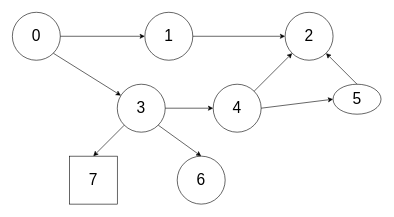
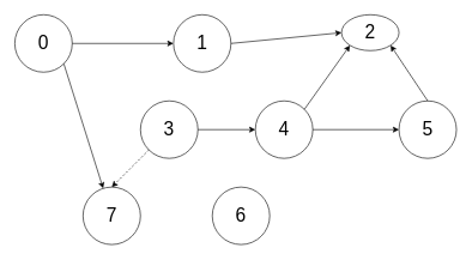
- <mxCell id="4" value="2" style="ellipse;whiteSpace=wrap;html=1;aspect=fixed;fontSize=26;" vertex="1" parent="1"><mxGeometry x="475" y="20" width="80" height="80" as="geometry" /></mxCell>
+ <mxCell id="4" value="2" style="ellipse;whiteSpace=wrap;html=1;aspect=fixed;fontSize=26;" vertex="1" parent="1"><mxGeometry x="475" y="20" width="80" height="50" as="geometry" /></mxCell>
- <mxCell id="10" value="" style="endArrow=classic;html=1;rounded=0;exitX=1;exitY=1;exitDx=0;exitDy=0;" edge="1" parent="1" source="2" target="5"><mxGeometry width="50" height="50" relative="1" as="geometry"><mxPoint x="475" y="350" as="sourcePoint" /><mxPoint x="525" y="300" as="targetPoint" /></mxGeometry></mxCell>
+ <mxCell id="10" value="" style="endArrow=classic;html=1;rounded=0;exitX=1;exitY=1;exitDx=0;exitDy=0;" edge="1" parent="1" source="2" target="8"><mxGeometry width="50" height="50" relative="1" as="geometry"><mxPoint x="475" y="350" as="sourcePoint" /><mxPoint x="525" y="300" as="targetPoint" /></mxGeometry></mxCell>
- <mxCell id="7" value="5" style="ellipse;whiteSpace=wrap;html=1;aspect=fixed;fontSize=26;" vertex="1" parent="1"><mxGeometry x="555" y="140" width="80" height="50" as="geometry" /></mxCell>
+ <mxCell id="7" value="5" style="ellipse;whiteSpace=wrap;html=1;aspect=fixed;fontSize=26;" vertex="1" parent="1"><mxGeometry x="555" y="140" width="80" height="80" as="geometry" /></mxCell>
- <mxCell id="17" value="" style="endArrow=classic;html=1;rounded=0;exitX=0;exitY=1;exitDx=0;exitDy=0;entryX=0.5;entryY=0;entryDx=0;entryDy=0;" edge="1" parent="1" source="5" target="8"><mxGeometry width="50" height="50" relative="1" as="geometry"><mxPoint x="585" y="250" as="sourcePoint" /><mxPoint x="745" y="250" as="targetPoint" /></mxGeometry></mxCell>
+ <mxCell id="17" value="" style="endArrow=classic;html=1;rounded=0;exitX=0;exitY=1;exitDx=0;exitDy=0;entryX=0.5;entryY=0;entryDx=0;entryDy=0;dashed=1;" edge="1" parent="1" source="5" target="8"><mxGeometry width="50" height="50" relative="1" as="geometry"><mxPoint x="585" y="250" as="sourcePoint" /><mxPoint x="745" y="250" as="targetPoint" /></mxGeometry></mxCell>
- <mxCell id="18" value="" style="endArrow=classic;html=1;rounded=0;exitX=1;exitY=1;exitDx=0;exitDy=0;entryX=0.5;entryY=0;entryDx=0;entryDy=0;" edge="1" parent="1" source="5" target="9"><mxGeometry width="50" height="50" relative="1" as="geometry"><mxPoint x="217" y="258" as="sourcePoint" /><mxPoint x="165" y="350" as="targetPoint" /></mxGeometry></mxCell>
- <mxCell id="8" value="7" style="whiteSpace=wrap;html=1;aspect=fixed;fontSize=26;rounded=0;" vertex="1" parent="1"><mxGeometry x="115" y="260" width="80" height="80" as="geometry" /></mxCell>
+ <mxCell id="8" value="7" style="ellipse;whiteSpace=wrap;html=1;aspect=fixed;fontSize=26;" vertex="1" parent="1"><mxGeometry x="115" y="260" width="80" height="80" as="geometry" /></mxCell>
